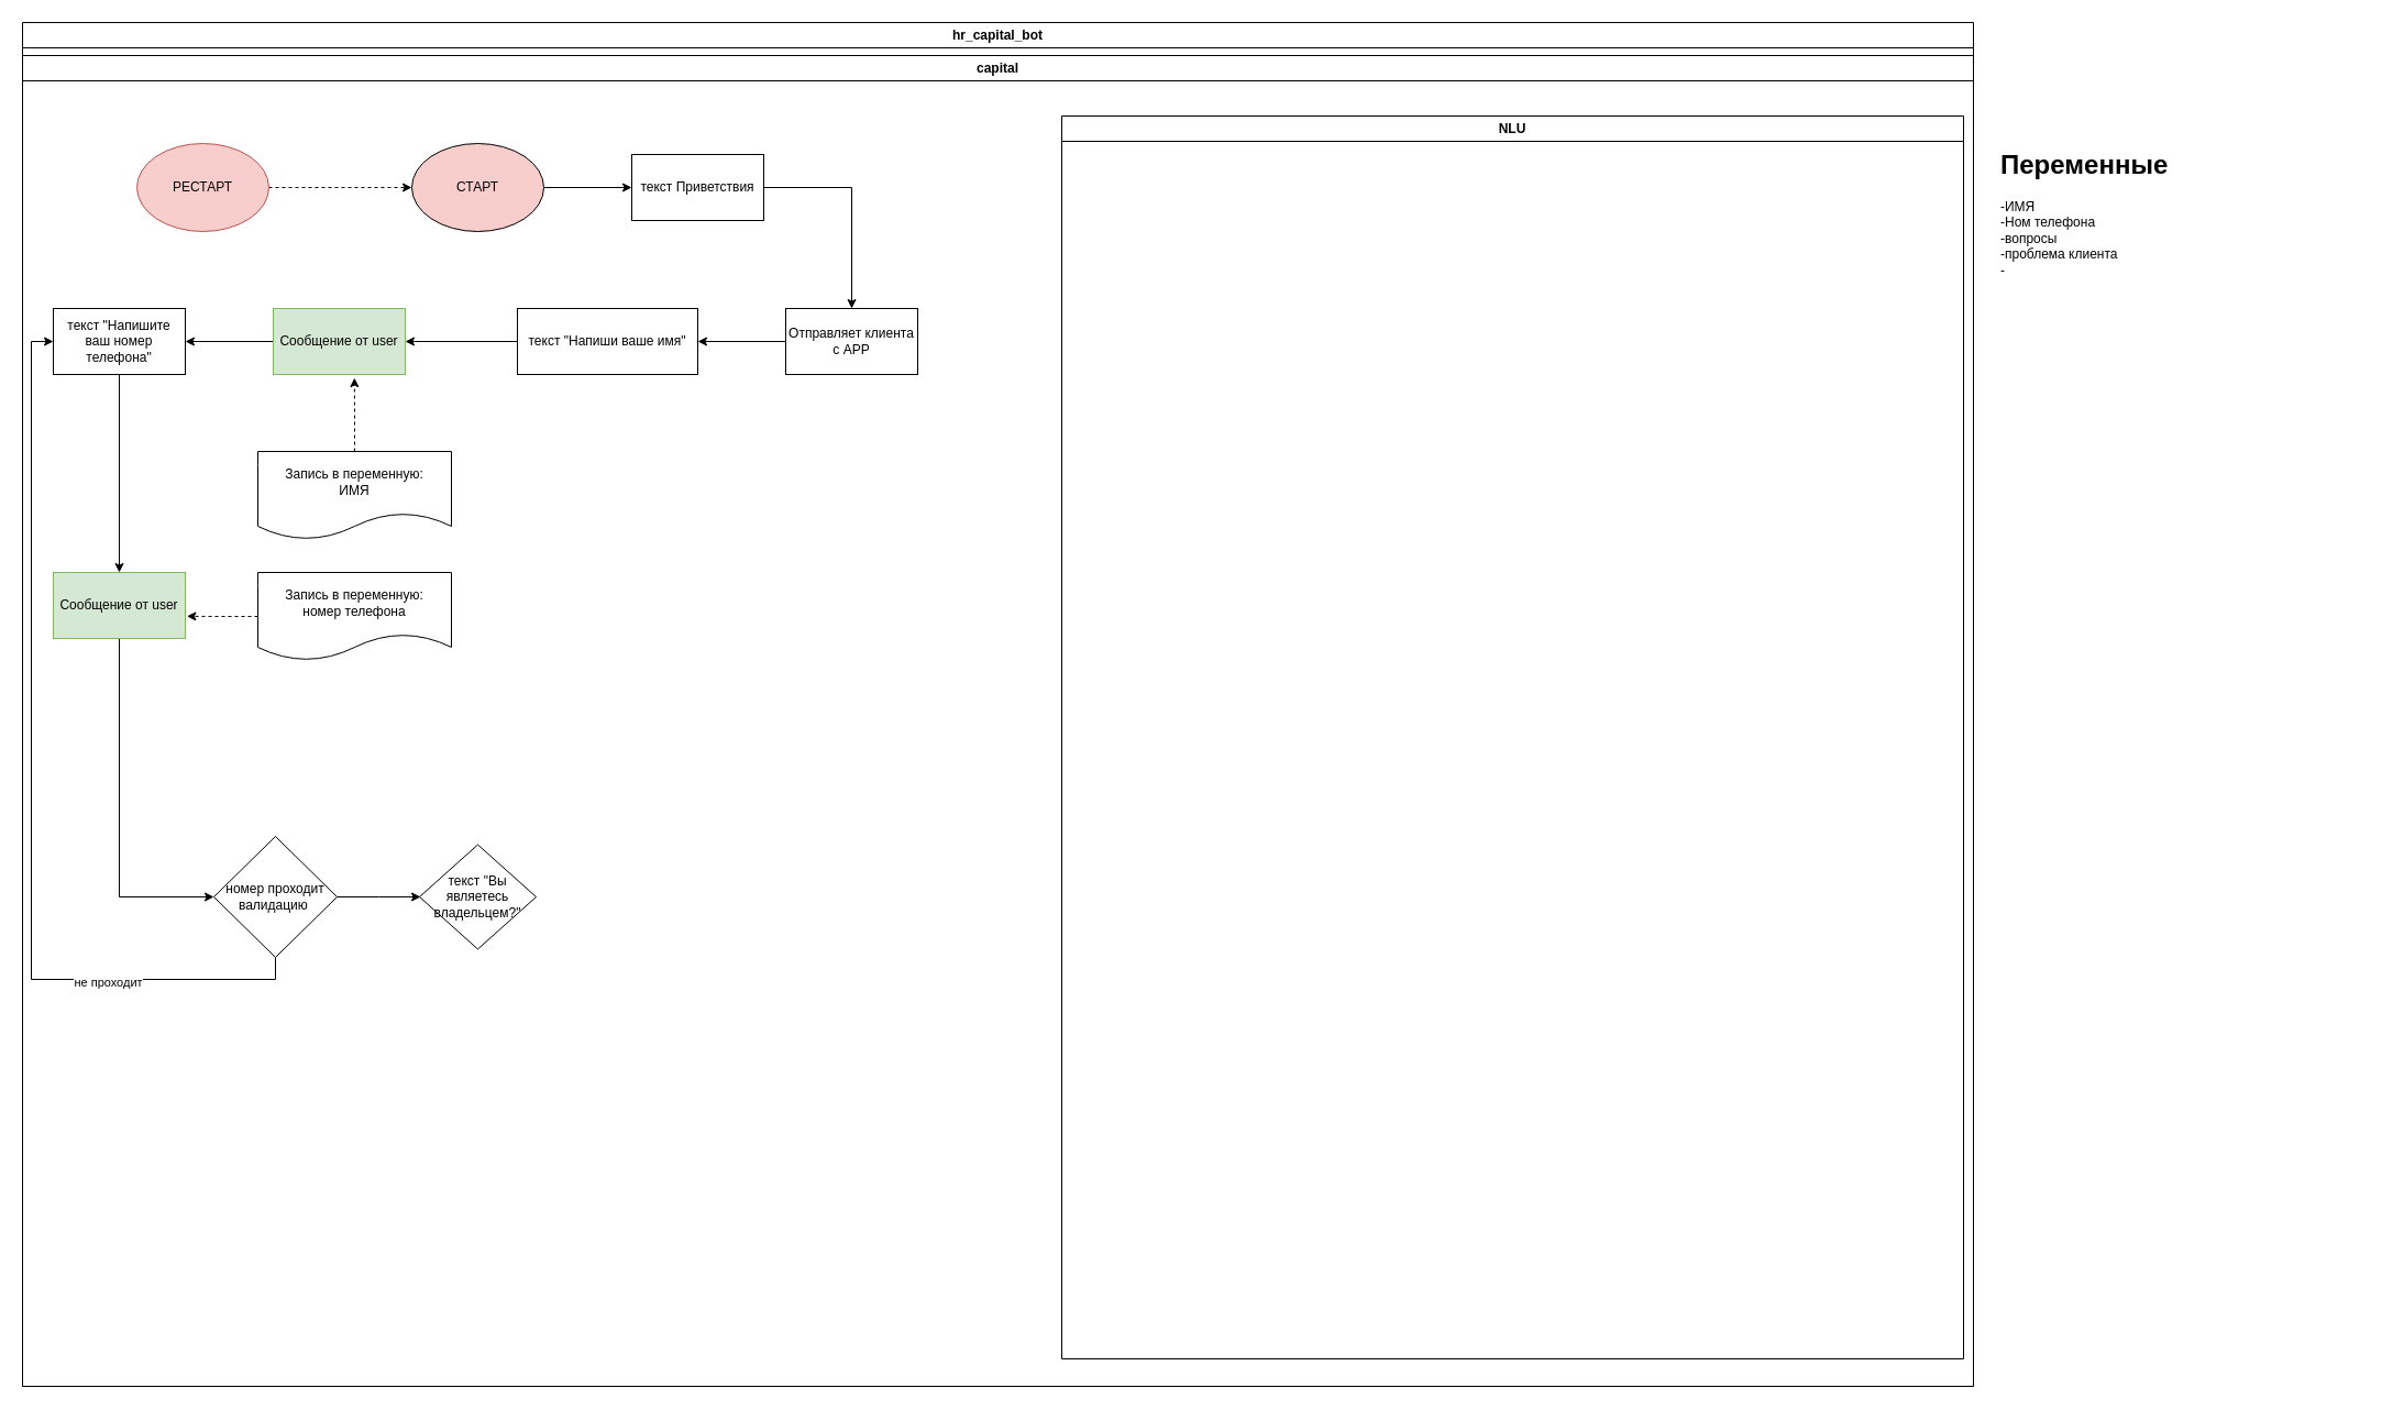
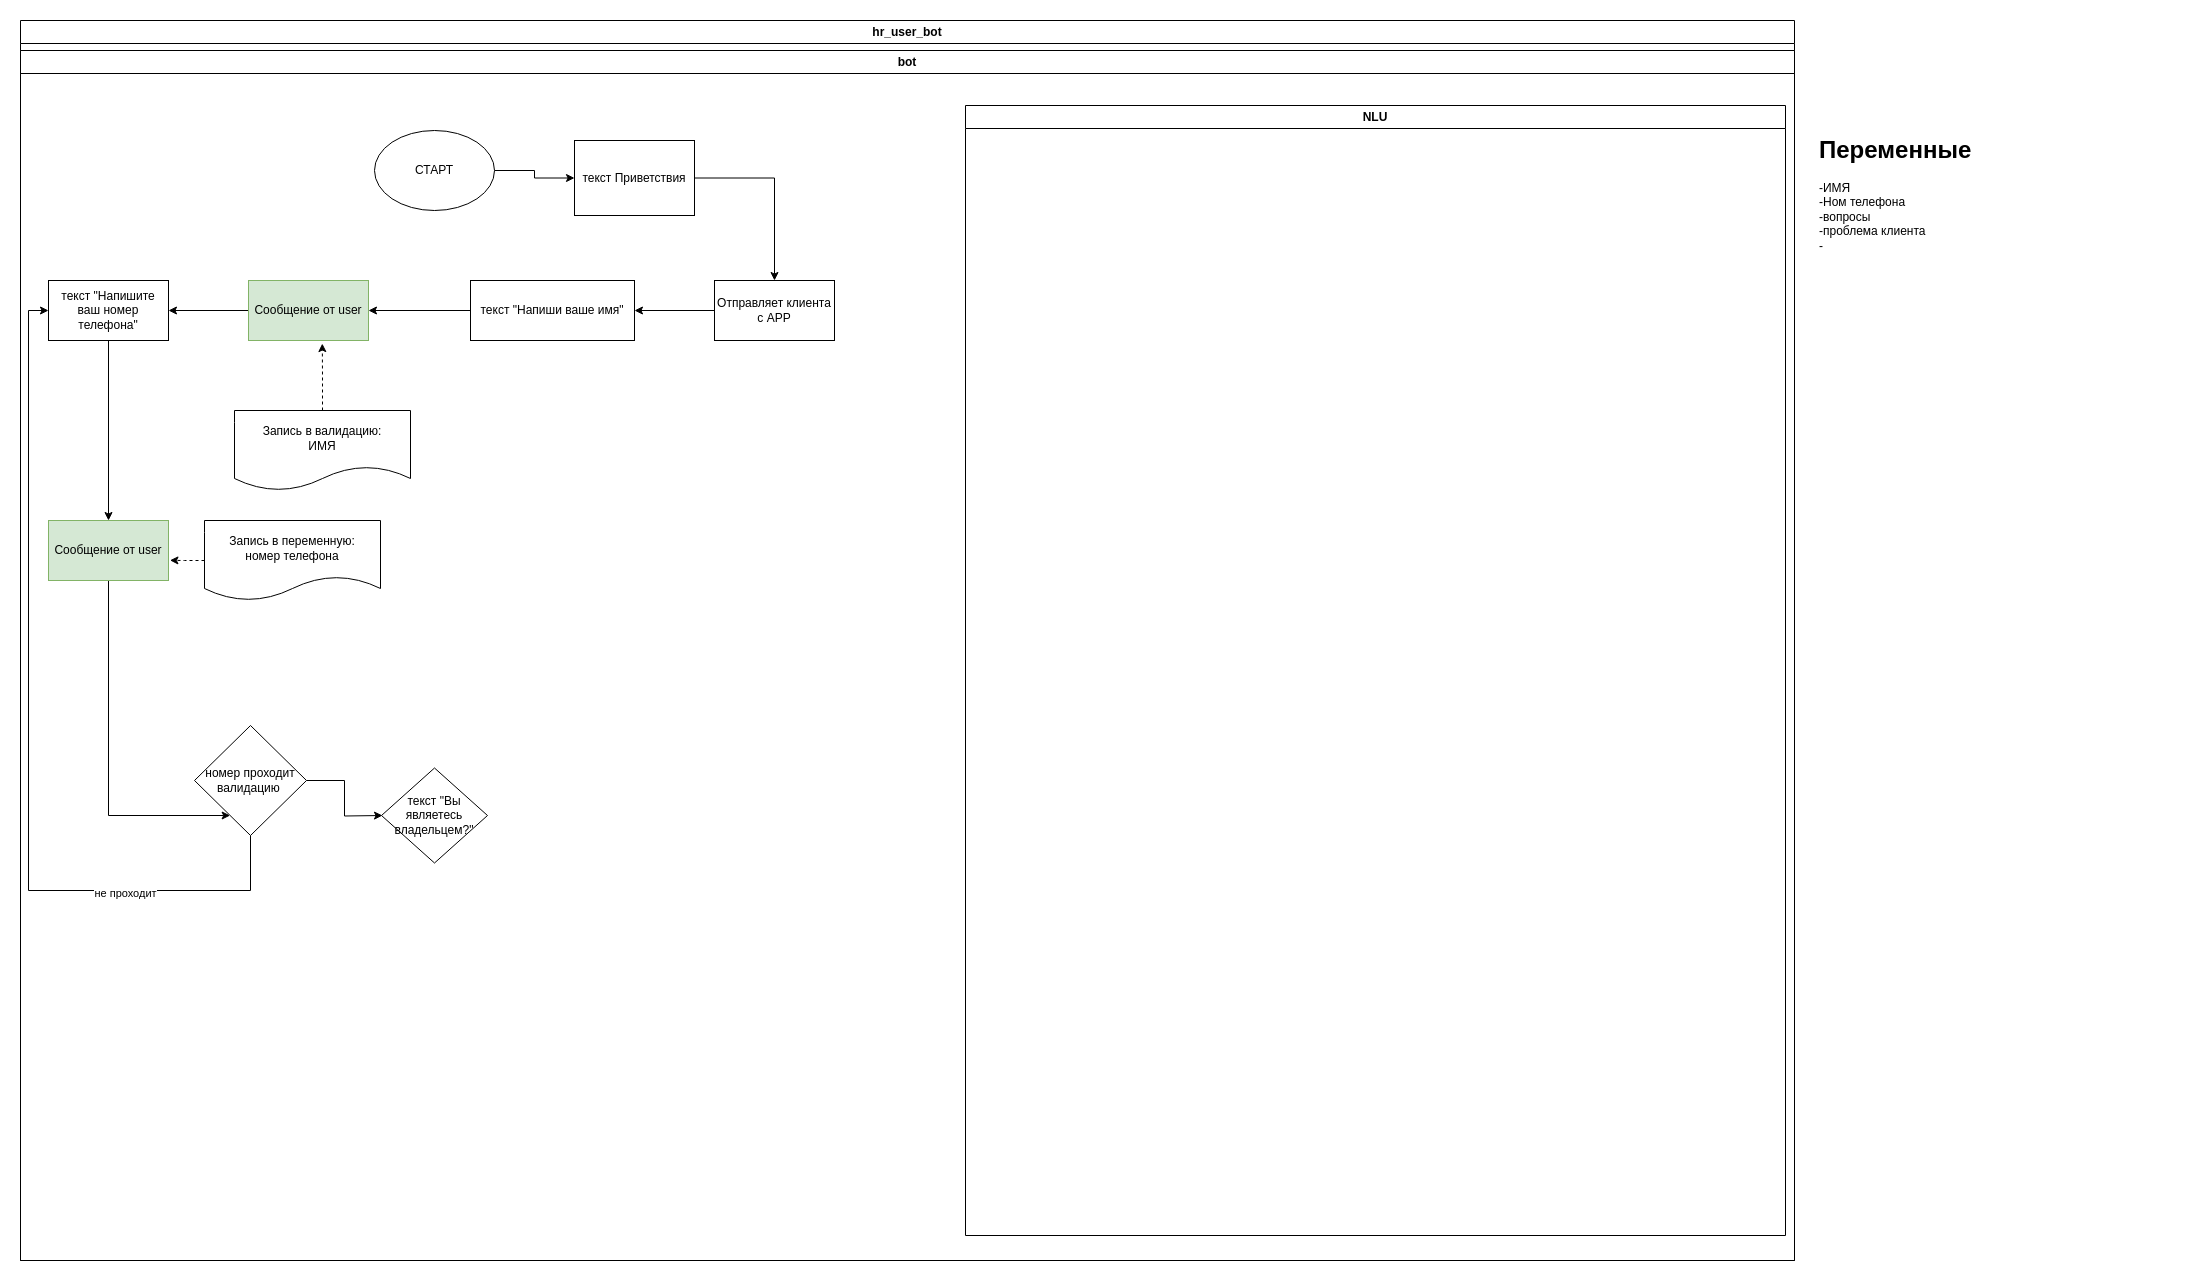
- <mxCell id="2" value="hr_capital_bot" style="swimlane;whiteSpace=wrap;html=1;" vertex="1" parent="1"><mxGeometry x="20" y="20" width="1774" height="1240" as="geometry" /></mxCell>
+ <mxCell id="2" value="hr_user_bot" style="swimlane;whiteSpace=wrap;html=1;" vertex="1" parent="1"><mxGeometry x="20" y="20" width="1774" height="1240" as="geometry" /></mxCell>
- <mxCell id="3" value="capital" style="swimlane;whiteSpace=wrap;html=1;" vertex="1" parent="2"><mxGeometry y="30" width="1774" height="1210" as="geometry" /></mxCell>
+ <mxCell id="3" value="bot" style="swimlane;whiteSpace=wrap;html=1;" vertex="1" parent="2"><mxGeometry y="30" width="1774" height="1210" as="geometry" /></mxCell>
- <mxCell id="7" value="РЕСТАРТ" style="ellipse;whiteSpace=wrap;html=1;fillColor=#f8cecc;strokeColor=#b85450;" vertex="1" parent="3"><mxGeometry x="104" y="80" width="120" height="80" as="geometry" /></mxCell>
- <mxCell id="6" style="edgeStyle=orthogonalEdgeStyle;rounded=0;orthogonalLoop=1;jettySize=auto;html=1;entryX=0;entryY=0.5;entryDx=0;entryDy=0;dashed=1;" edge="1" parent="3" source="7" target="5"><mxGeometry relative="1" as="geometry" /></mxCell>
- <mxCell id="5" value="СТАРТ" style="ellipse;whiteSpace=wrap;html=1;fillColor=#f8cecc;" vertex="1" parent="3"><mxGeometry x="354" y="80" width="120" height="80" as="geometry" /></mxCell>
+ <mxCell id="5" value="СТАРТ" style="ellipse;whiteSpace=wrap;html=1;" vertex="1" parent="3"><mxGeometry x="354" y="80" width="120" height="80" as="geometry" /></mxCell>
- <mxCell id="9" value="текст Приветствия" style="whiteSpace=wrap;html=1;" vertex="1" parent="3"><mxGeometry x="554" y="90" width="120" height="60" as="geometry" /></mxCell>
+ <mxCell id="9" value="текст Приветствия" style="whiteSpace=wrap;html=1;" vertex="1" parent="3"><mxGeometry x="554" y="90" width="120" height="75" as="geometry" /></mxCell>
- <mxCell id="16" value="Запись в переменную:&lt;br&gt;ИМЯ" style="shape=document;whiteSpace=wrap;html=1;boundedLbl=1;" vertex="1" parent="3"><mxGeometry x="214" y="360" width="176" height="80" as="geometry" /></mxCell>
+ <mxCell id="16" value="Запись в валидацию:&lt;br&gt;ИМЯ" style="shape=document;whiteSpace=wrap;html=1;boundedLbl=1;" vertex="1" parent="3"><mxGeometry x="214" y="360" width="176" height="80" as="geometry" /></mxCell>
- <mxCell id="22" value="Запись в переменную:&lt;br&gt;номер телефона" style="shape=document;whiteSpace=wrap;html=1;boundedLbl=1;" vertex="1" parent="3"><mxGeometry x="214" y="470" width="176" height="80" as="geometry" /></mxCell>
+ <mxCell id="22" value="Запись в переменную:&lt;br&gt;номер телефона" style="shape=document;whiteSpace=wrap;html=1;boundedLbl=1;" vertex="1" parent="3"><mxGeometry x="184" y="470" width="176" height="80" as="geometry" /></mxCell>
- <mxCell id="27" value="номер проходит валидацию&amp;nbsp;" style="rhombus;whiteSpace=wrap;html=1;" vertex="1" parent="3"><mxGeometry x="174" y="710" width="112" height="110" as="geometry" /></mxCell>
+ <mxCell id="27" value="номер проходит валидацию&amp;nbsp;" style="rhombus;whiteSpace=wrap;html=1;" vertex="1" parent="3"><mxGeometry x="174" y="675" width="112" height="110" as="geometry" /></mxCell>
